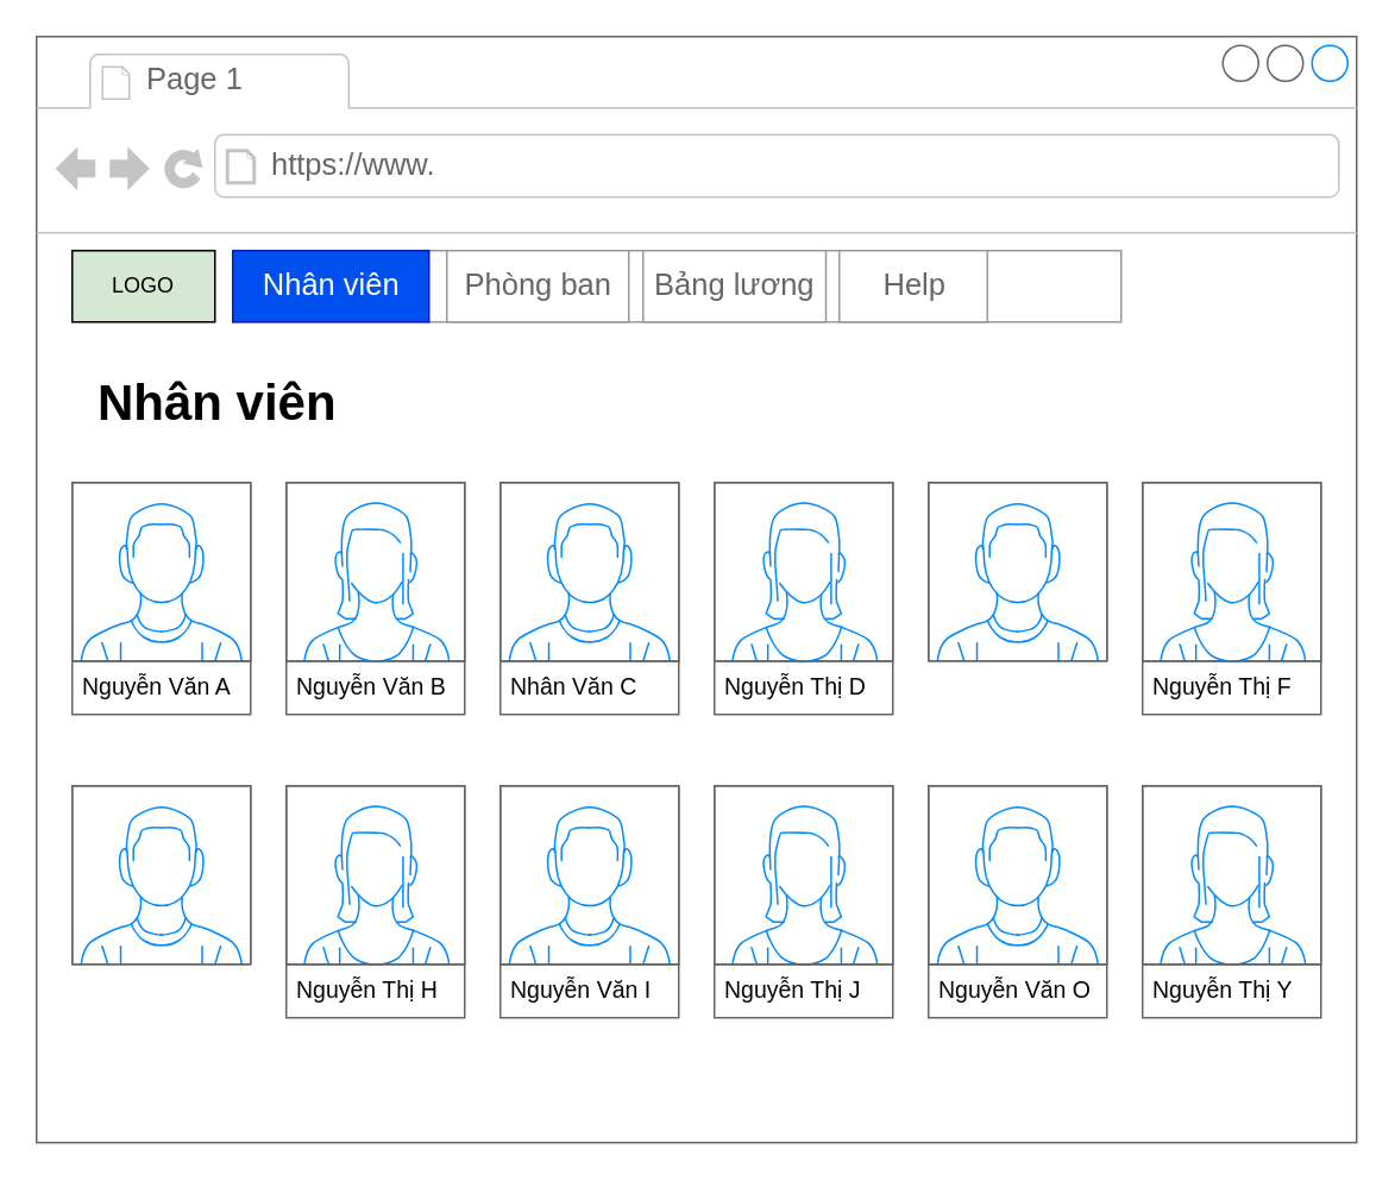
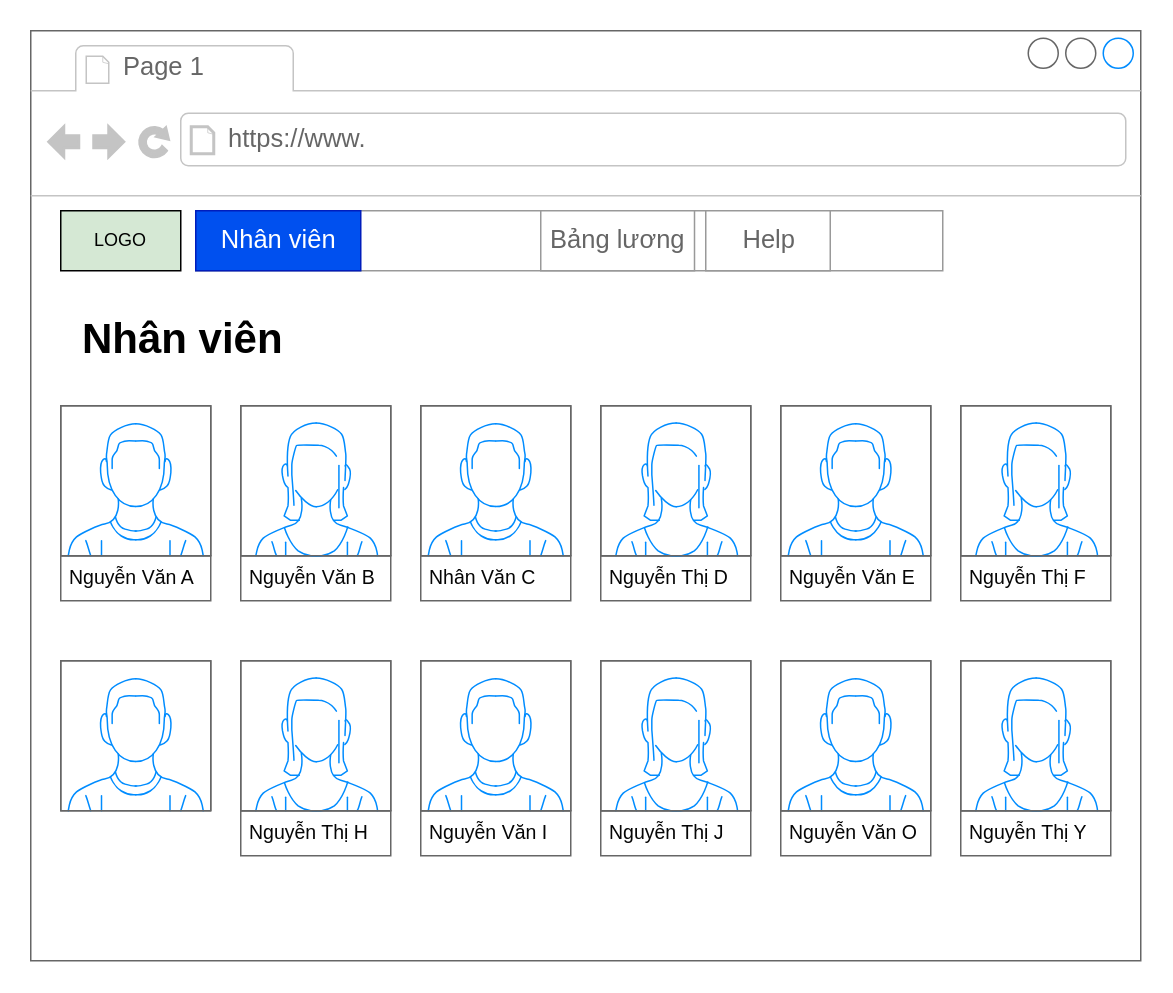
- <mxCell id="8" value="Phòng ban" style="strokeColor=inherit;fillColor=inherit;gradientColor=inherit;strokeWidth=1;shadow=0;dashed=0;align=center;html=1;shape=mxgraph.mockup.forms.rrect;rSize=0;fontSize=17;fontColor=#666666;" parent="6" vertex="1"><mxGeometry x="120" width="102" height="40" as="geometry" /></mxCell>
+ <mxCell id="23" value="Nguyễn Văn E" style="strokeWidth=1;shadow=0;dashed=0;align=center;html=1;shape=mxgraph.mockup.text.textBox;align=left;fontSize=13;spacingLeft=4;spacingTop=-3;strokeColor=#666666;mainText=;fillColor=none;fontColor=#050505;" parent="2" vertex="1"><mxGeometry x="500" y="350" width="100" height="30" as="geometry" /></mxCell>
